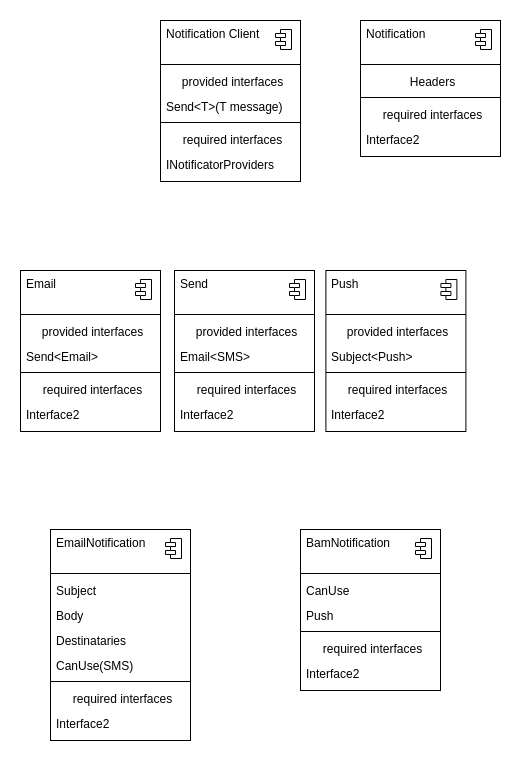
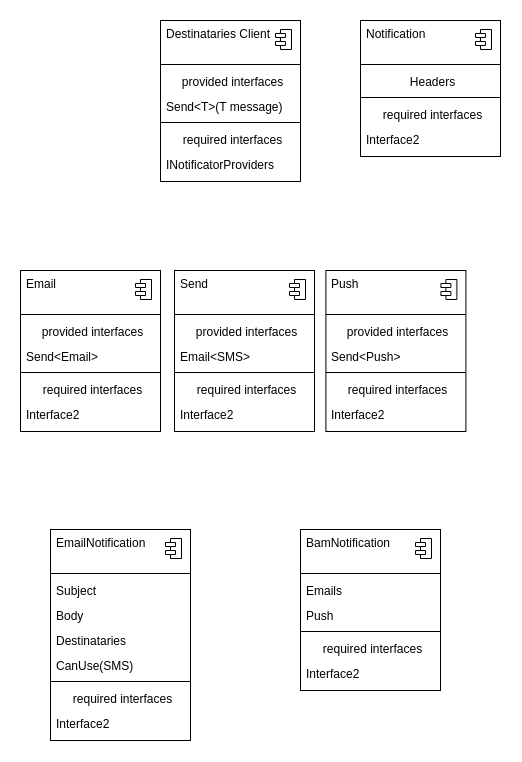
- <mxCell id="3" value="&lt;span style=&quot;text-align: center&quot;&gt;Notification Client&lt;/span&gt;" style="html=1;align=left;spacingLeft=4;verticalAlign=top;strokeColor=none;fillColor=none;" parent="2" vertex="1"><mxGeometry width="140" height="40" as="geometry" /></mxCell>
+ <mxCell id="3" value="&lt;span style=&quot;text-align: center&quot;&gt;Destinataries Client&lt;/span&gt;" style="html=1;align=left;spacingLeft=4;verticalAlign=top;strokeColor=none;fillColor=none;" parent="2" vertex="1"><mxGeometry width="140" height="40" as="geometry" /></mxCell>
- <mxCell id="34" value="Subject&amp;lt;Push&amp;gt;" style="html=1;align=left;spacingLeft=4;verticalAlign=top;strokeColor=none;fillColor=none;" parent="29" vertex="1"><mxGeometry y="73" width="140" height="25" as="geometry" /></mxCell>
+ <mxCell id="34" value="Send&amp;lt;Push&amp;gt;" style="html=1;align=left;spacingLeft=4;verticalAlign=top;strokeColor=none;fillColor=none;" parent="29" vertex="1"><mxGeometry y="73" width="140" height="25" as="geometry" /></mxCell>
- <mxCell id="50" value="CanUse" style="html=1;align=left;spacingLeft=4;verticalAlign=top;strokeColor=none;fillColor=none;" parent="46" vertex="1"><mxGeometry y="48" width="140" height="25" as="geometry" /></mxCell>
+ <mxCell id="50" value="Emails" style="html=1;align=left;spacingLeft=4;verticalAlign=top;strokeColor=none;fillColor=none;" parent="46" vertex="1"><mxGeometry y="48" width="140" height="25" as="geometry" /></mxCell>
